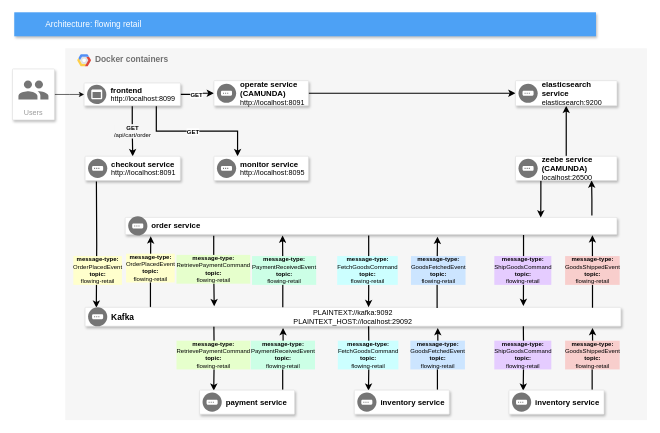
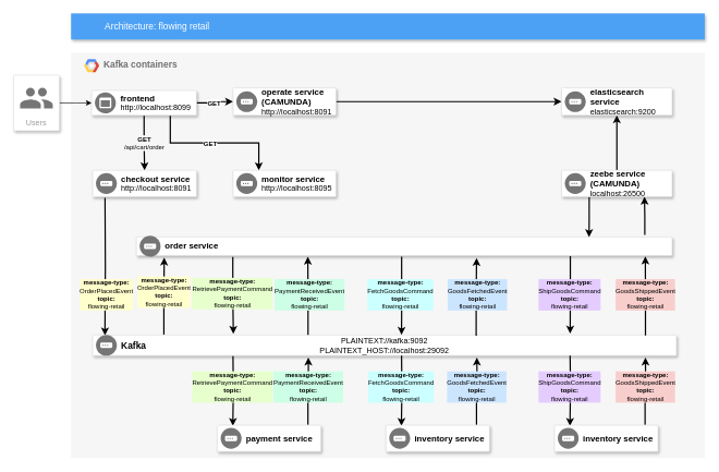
- <mxCell id="64" value="Architecture: flowing retail&lt;br&gt;" style="fillColor=#4DA1F5;strokeColor=none;shadow=1;gradientColor=none;fontSize=14;align=left;spacingLeft=50;fontColor=#ffffff;html=1;" parent="1" vertex="1"><mxGeometry x="23" y="20" width="970" height="40" as="geometry" /></mxCell>
+ <mxCell id="64" value="Architecture: flowing retail&lt;br&gt;" style="fillColor=#4DA1F5;strokeColor=none;shadow=1;gradientColor=none;fontSize=14;align=left;spacingLeft=50;fontColor=#ffffff;html=1;" parent="1" vertex="1"><mxGeometry x="108" y="20" width="970" height="40" as="geometry" /></mxCell>
- <mxCell id="2" value="&lt;b&gt;Docker containers&lt;br&gt;&lt;br&gt;&lt;/b&gt;" style="fillColor=#F6F6F6;strokeColor=none;shadow=0;gradientColor=none;fontSize=14;align=left;spacing=10;fontColor=#717171;9E9E9E;verticalAlign=top;spacingTop=-4;fontStyle=0;spacingLeft=40;html=1;" parent="1" vertex="1"><mxGeometry x="108" y="80" width="970" height="620" as="geometry" /></mxCell>
+ <mxCell id="2" value="&lt;b&gt;Kafka containers&lt;br&gt;&lt;br&gt;&lt;/b&gt;" style="fillColor=#F6F6F6;strokeColor=none;shadow=0;gradientColor=none;fontSize=14;align=left;spacing=10;fontColor=#717171;9E9E9E;verticalAlign=top;spacingTop=-4;fontStyle=0;spacingLeft=40;html=1;" parent="1" vertex="1"><mxGeometry x="108" y="80" width="970" height="620" as="geometry" /></mxCell>
